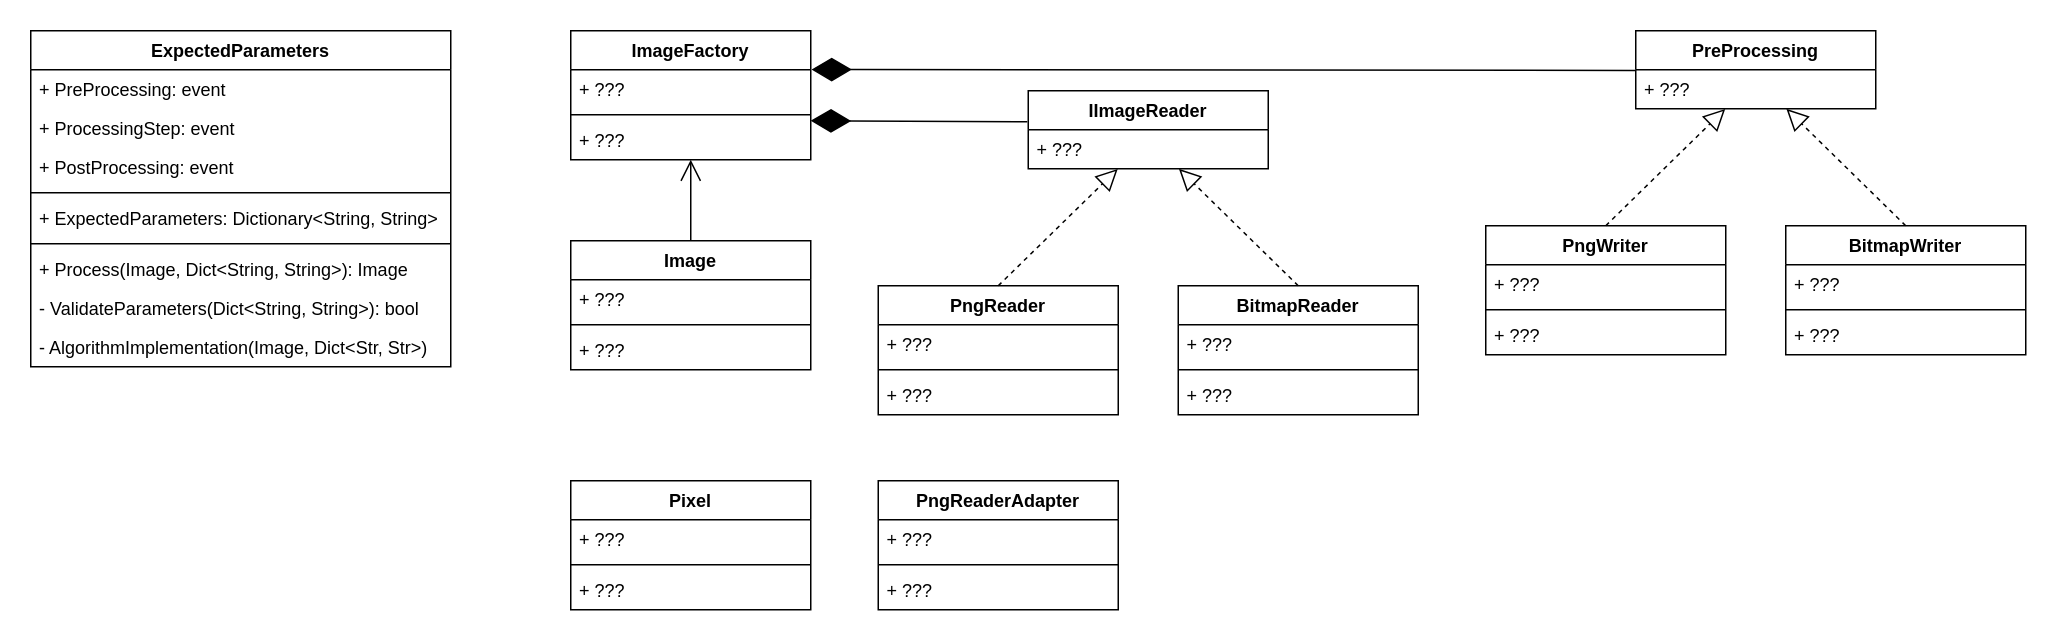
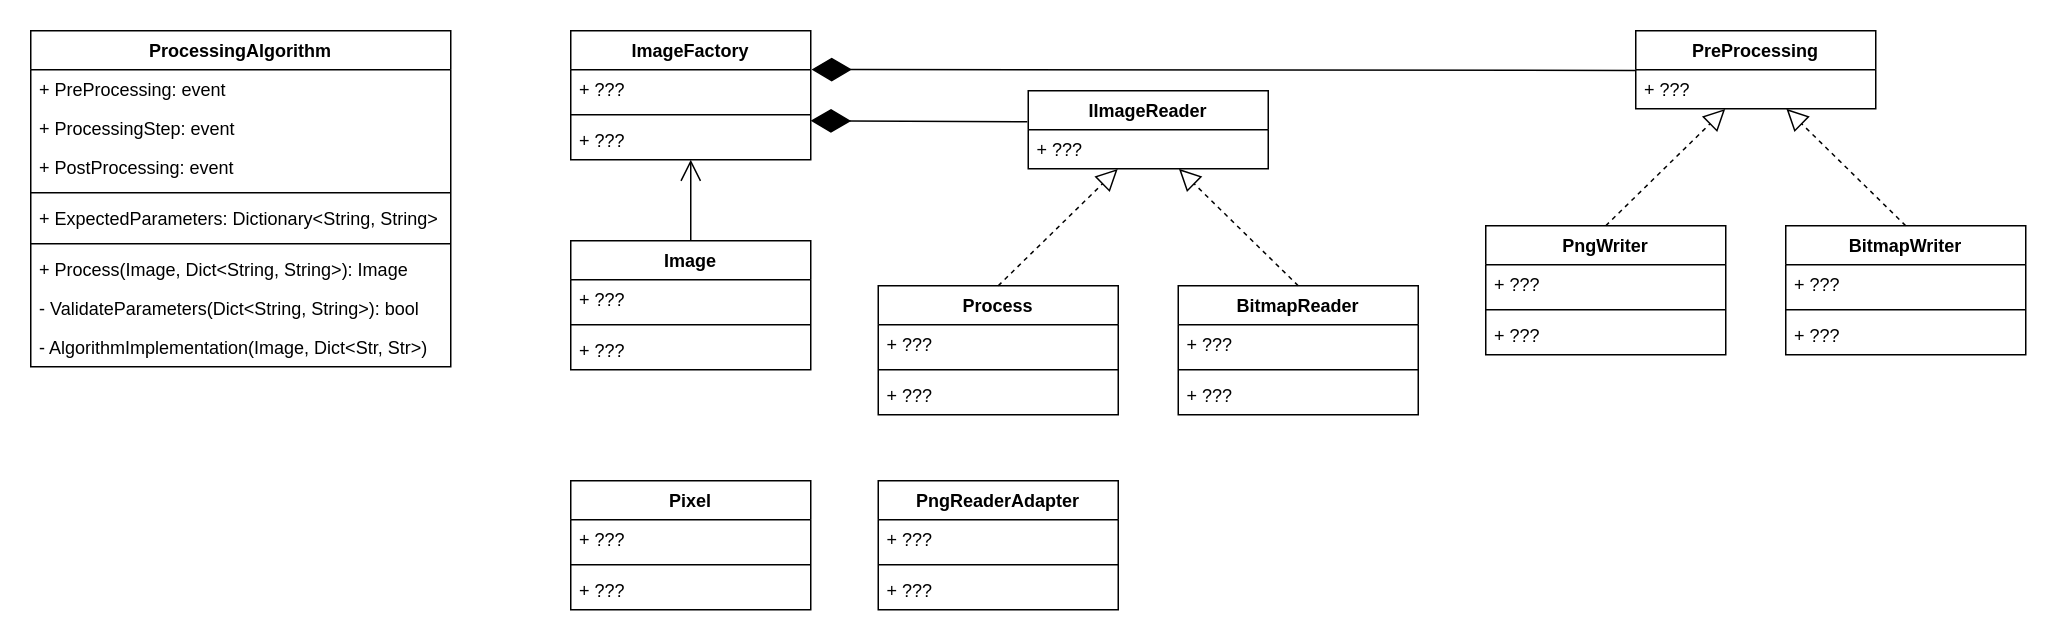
- <mxCell id="45" value="ExpectedParameters" style="swimlane;fontStyle=1;align=center;verticalAlign=top;childLayout=stackLayout;horizontal=1;startSize=26;horizontalStack=0;resizeParent=1;resizeParentMax=0;resizeLast=0;collapsible=1;marginBottom=0;" vertex="1" parent="1"><mxGeometry x="20" y="20" width="280" height="224" as="geometry"><mxRectangle x="100" y="120" width="150" height="26" as="alternateBounds" /></mxGeometry></mxCell>
+ <mxCell id="45" value="ProcessingAlgorithm" style="swimlane;fontStyle=1;align=center;verticalAlign=top;childLayout=stackLayout;horizontal=1;startSize=26;horizontalStack=0;resizeParent=1;resizeParentMax=0;resizeLast=0;collapsible=1;marginBottom=0;" vertex="1" parent="1"><mxGeometry x="20" y="20" width="280" height="224" as="geometry"><mxRectangle x="100" y="120" width="150" height="26" as="alternateBounds" /></mxGeometry></mxCell>
- <mxCell id="15" value="PngReader" style="swimlane;fontStyle=1;align=center;verticalAlign=top;childLayout=stackLayout;horizontal=1;startSize=26;horizontalStack=0;resizeParent=1;resizeParentMax=0;resizeLast=0;collapsible=1;marginBottom=0;" vertex="1" parent="1"><mxGeometry x="585" y="190" width="160" height="86" as="geometry" /></mxCell>
+ <mxCell id="15" value="Process" style="swimlane;fontStyle=1;align=center;verticalAlign=top;childLayout=stackLayout;horizontal=1;startSize=26;horizontalStack=0;resizeParent=1;resizeParentMax=0;resizeLast=0;collapsible=1;marginBottom=0;" vertex="1" parent="1"><mxGeometry x="585" y="190" width="160" height="86" as="geometry" /></mxCell>
